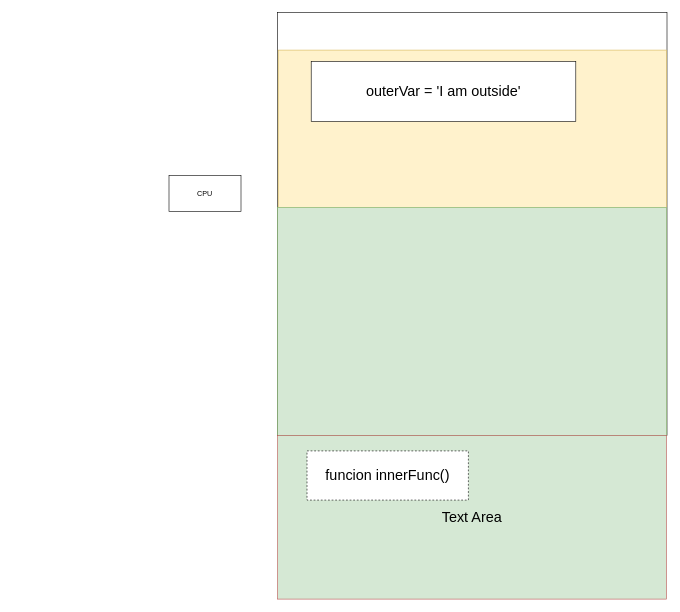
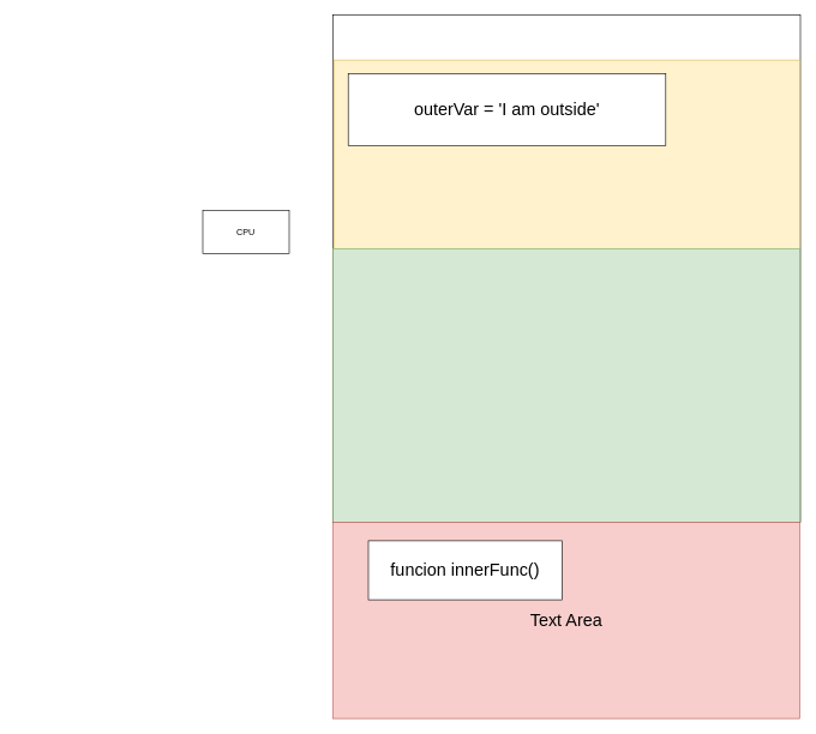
- <mxCell id="8" value="outerVar = 'I am outside'" style="rounded=0;whiteSpace=wrap;html=1;fontSize=24;" vertex="1" parent="1"><mxGeometry x="518" y="102" width="441" height="100" as="geometry" /></mxCell>
+ <mxCell id="8" value="outerVar = 'I am outside'" style="rounded=0;whiteSpace=wrap;html=1;fontSize=24;" vertex="1" parent="1"><mxGeometry x="483" y="102" width="441" height="100" as="geometry" /></mxCell>
- <mxCell id="9" value="funcion innerFunc()" style="rounded=0;whiteSpace=wrap;html=1;fontSize=24;dashed=1;" vertex="1" parent="1"><mxGeometry x="511" y="751" width="269" height="82" as="geometry" /></mxCell>
+ <mxCell id="9" value="funcion innerFunc()" style="rounded=0;whiteSpace=wrap;html=1;fontSize=24;" vertex="1" parent="1"><mxGeometry x="511" y="751" width="269" height="82" as="geometry" /></mxCell>
- <mxCell id="7" value="Text Area" style="rounded=0;whiteSpace=wrap;html=1;fontSize=24;fillColor=#d5e8d4;strokeColor=#b85450;" vertex="1" parent="1"><mxGeometry x="462" y="725" width="648" height="273" as="geometry" /></mxCell>
+ <mxCell id="7" value="Text Area" style="rounded=0;whiteSpace=wrap;html=1;fontSize=24;fillColor=#f8cecc;strokeColor=#b85450;" vertex="1" parent="1"><mxGeometry x="462" y="725" width="648" height="273" as="geometry" /></mxCell>
